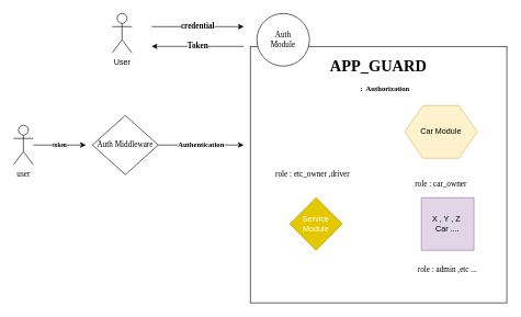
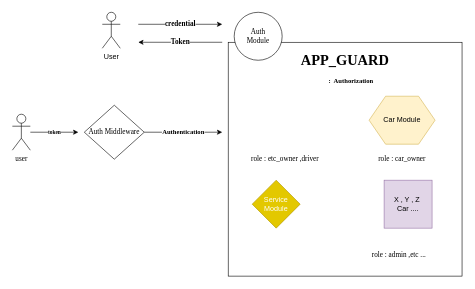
- <mxCell id="8" value="role : car_owner" style="text;html=1;strokeColor=none;fillColor=none;align=center;verticalAlign=middle;whiteSpace=wrap;rounded=0;fontFamily=Verdana;fontSize=12;" vertex="1" parent="1"><mxGeometry x="600" y="270" width="140" height="20" as="geometry" /></mxCell>
+ <mxCell id="8" value="role : car_owner" style="text;html=1;strokeColor=none;fillColor=none;align=center;verticalAlign=middle;whiteSpace=wrap;rounded=0;fontFamily=Verdana;fontSize=12;" vertex="1" parent="1"><mxGeometry x="600" y="255" width="140" height="20" as="geometry" /></mxCell>
- <mxCell id="5" value="Service &lt;br&gt;Module" style="rhombus;whiteSpace=wrap;html=1;fillColor=#e3c800;strokeColor=#B09500;fontColor=#ffffff;" vertex="1" parent="1"><mxGeometry x="440" y="300" width="80" height="80" as="geometry" /></mxCell>
+ <mxCell id="5" value="Service &lt;br&gt;Module" style="rhombus;whiteSpace=wrap;html=1;fillColor=#e3c800;strokeColor=#B09500;fontColor=#ffffff;" vertex="1" parent="1"><mxGeometry x="420" y="300" width="80" height="80" as="geometry" /></mxCell>
- <mxCell id="10" value="role : admin ,etc ..." style="text;html=1;strokeColor=none;fillColor=none;align=center;verticalAlign=middle;whiteSpace=wrap;rounded=0;fontFamily=Verdana;fontSize=12;" vertex="1" parent="1"><mxGeometry x="595" y="400" width="170" height="20" as="geometry" /></mxCell>
+ <mxCell id="10" value="role : admin ,etc ..." style="text;html=1;strokeColor=none;fillColor=none;align=center;verticalAlign=middle;whiteSpace=wrap;rounded=0;fontFamily=Verdana;fontSize=12;" vertex="1" parent="1"><mxGeometry x="580" y="415" width="170" height="20" as="geometry" /></mxCell>
